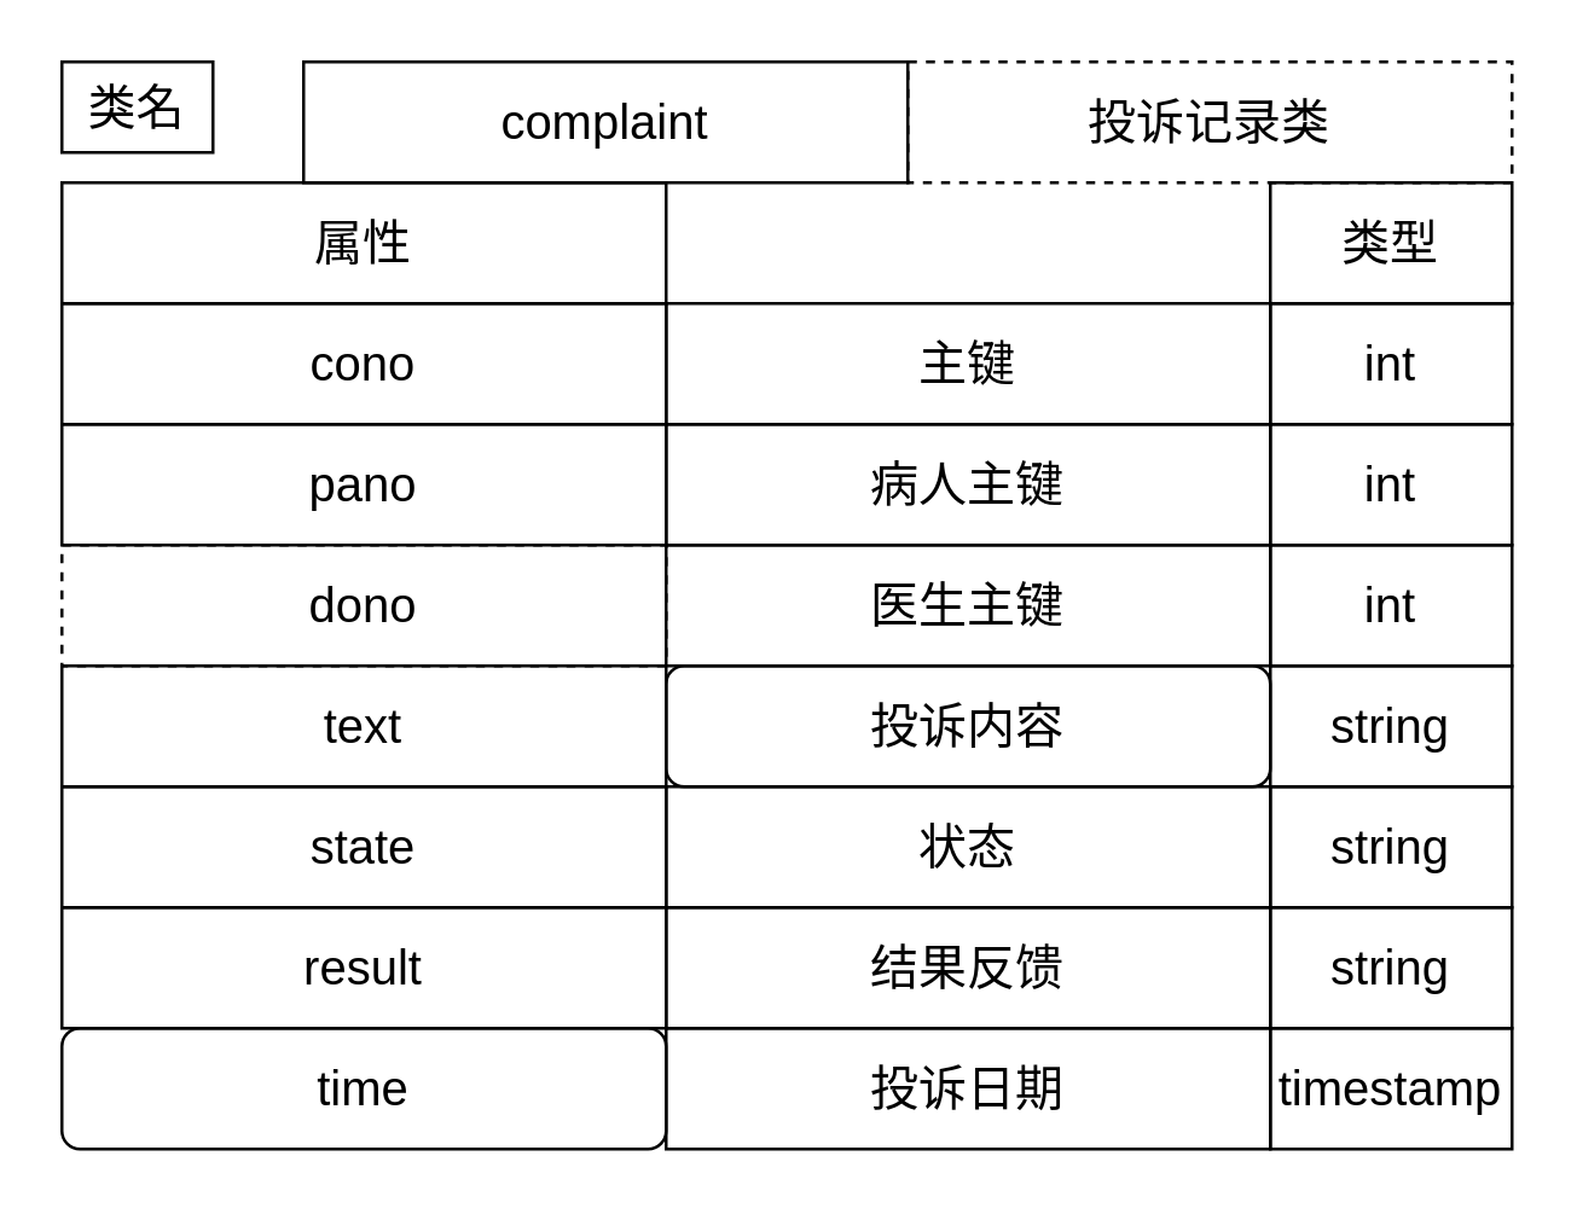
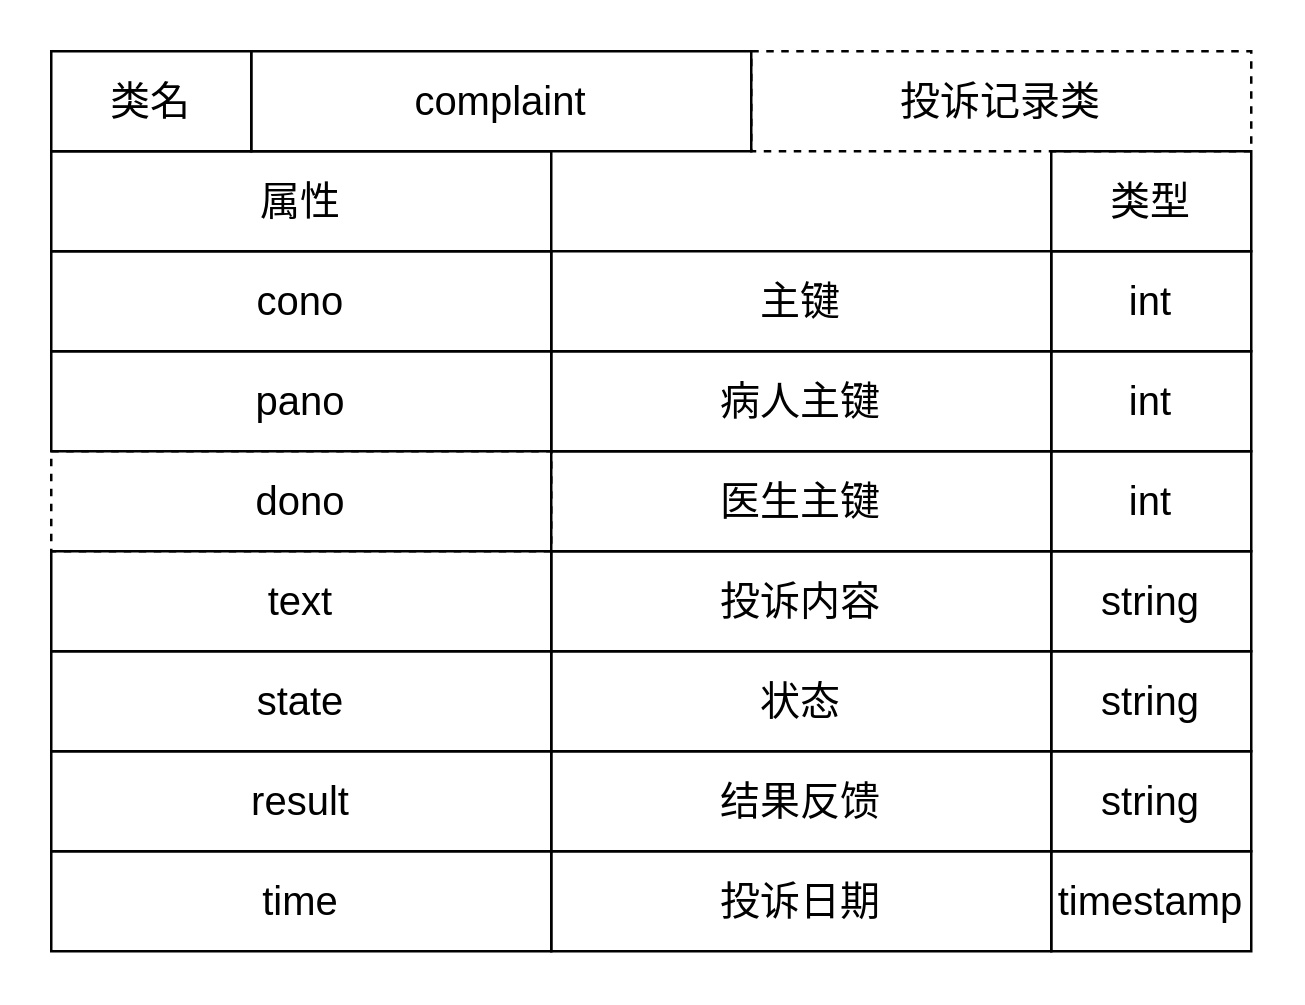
- <mxCell id="2" value="&lt;font style=&quot;font-size: 16px;&quot;&gt;类名&lt;/font&gt;" style="rounded=0;whiteSpace=wrap;html=1;fillColor=none;" parent="1" vertex="1"><mxGeometry x="20" y="20" width="50" height="30" as="geometry" /></mxCell>
+ <mxCell id="2" value="&lt;font style=&quot;font-size: 16px;&quot;&gt;类名&lt;/font&gt;" style="rounded=0;whiteSpace=wrap;html=1;fillColor=none;" parent="1" vertex="1"><mxGeometry x="20" y="20" width="80" height="40" as="geometry" /></mxCell>
- <mxCell id="11" value="&lt;span style=&quot;font-size: 16px;&quot;&gt;投诉内容&lt;/span&gt;" style="whiteSpace=wrap;html=1;fillColor=none;rounded=1;" parent="1" vertex="1"><mxGeometry x="220" y="220" width="200" height="40" as="geometry" /></mxCell>
+ <mxCell id="11" value="&lt;span style=&quot;font-size: 16px;&quot;&gt;投诉内容&lt;/span&gt;" style="rounded=0;whiteSpace=wrap;html=1;fillColor=none;" parent="1" vertex="1"><mxGeometry x="220" y="220" width="200" height="40" as="geometry" /></mxCell>
- <mxCell id="25" value="&lt;font style=&quot;font-size: 16px;&quot;&gt;time&lt;/font&gt;" style="whiteSpace=wrap;html=1;fillColor=none;rounded=1;" parent="1" vertex="1"><mxGeometry x="20" y="340" width="200" height="40" as="geometry" /></mxCell>
+ <mxCell id="25" value="&lt;font style=&quot;font-size: 16px;&quot;&gt;time&lt;/font&gt;" style="rounded=0;whiteSpace=wrap;html=1;fillColor=none;" parent="1" vertex="1"><mxGeometry x="20" y="340" width="200" height="40" as="geometry" /></mxCell>
